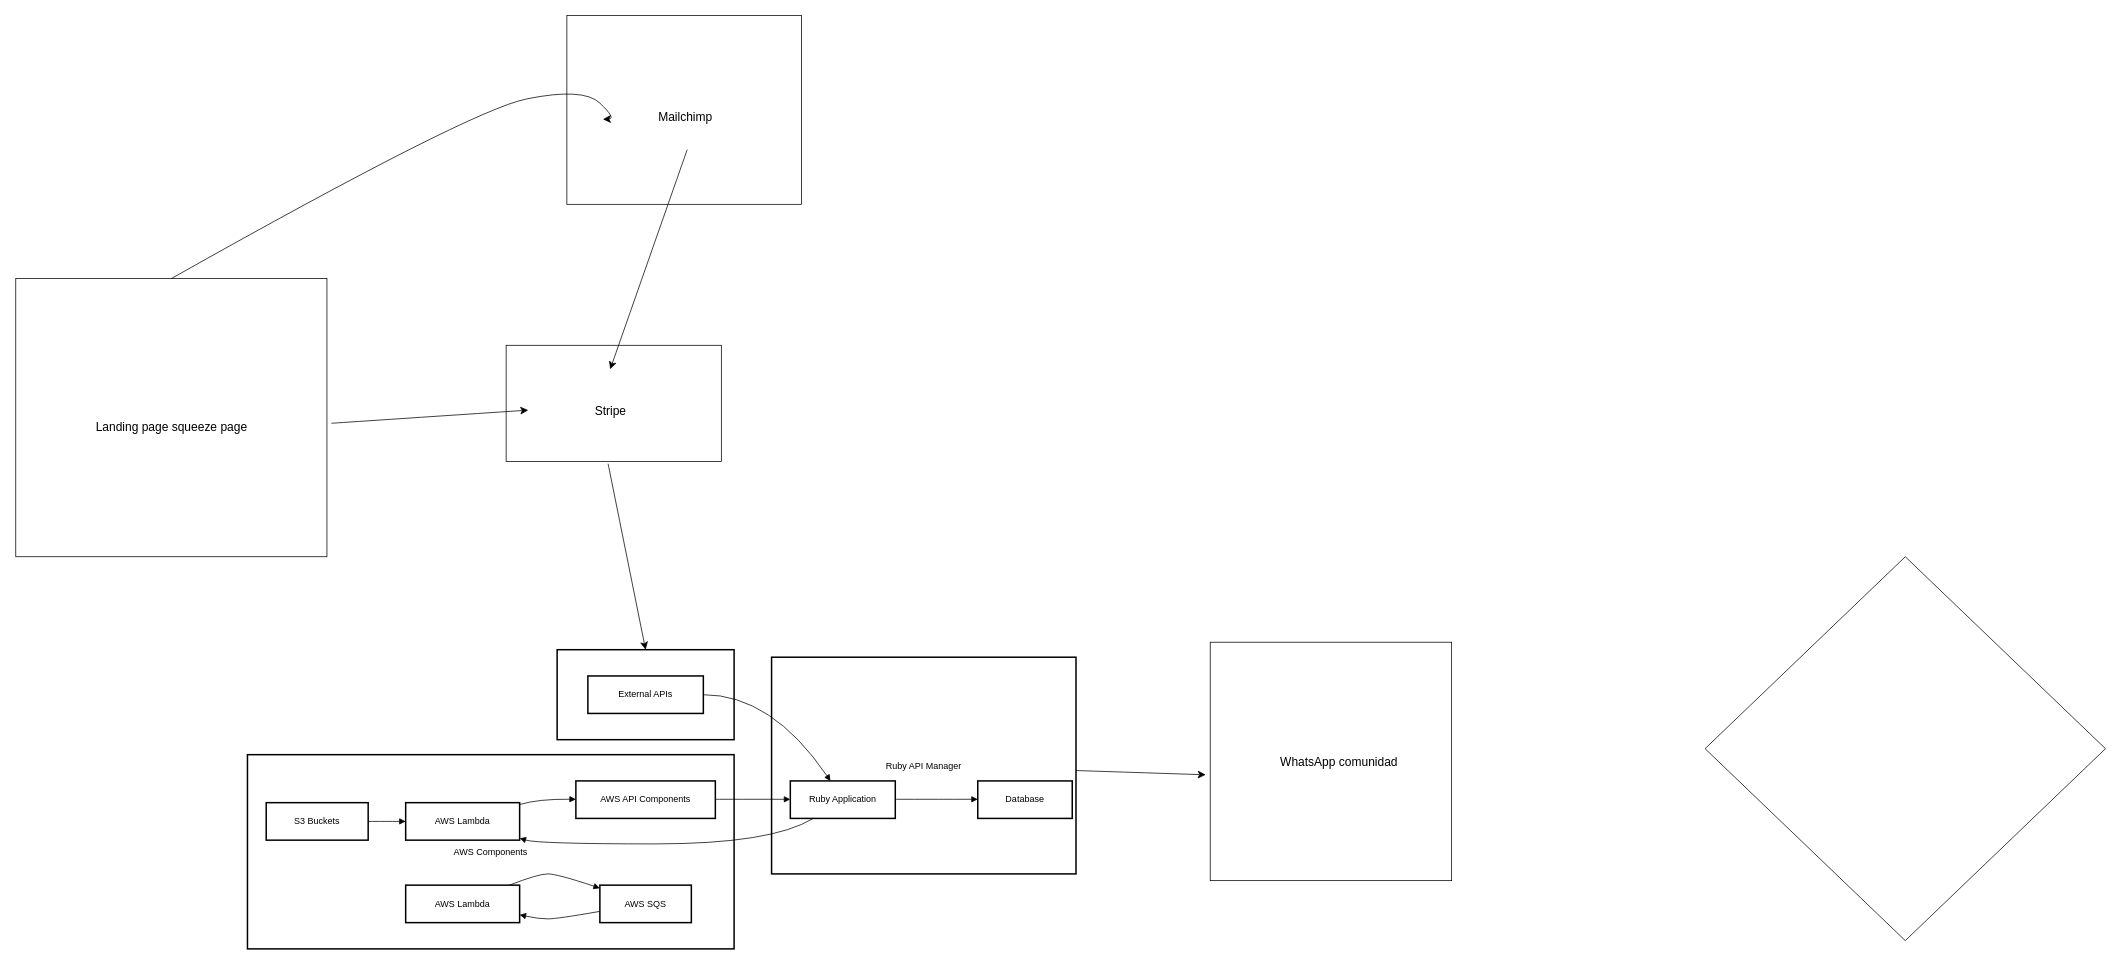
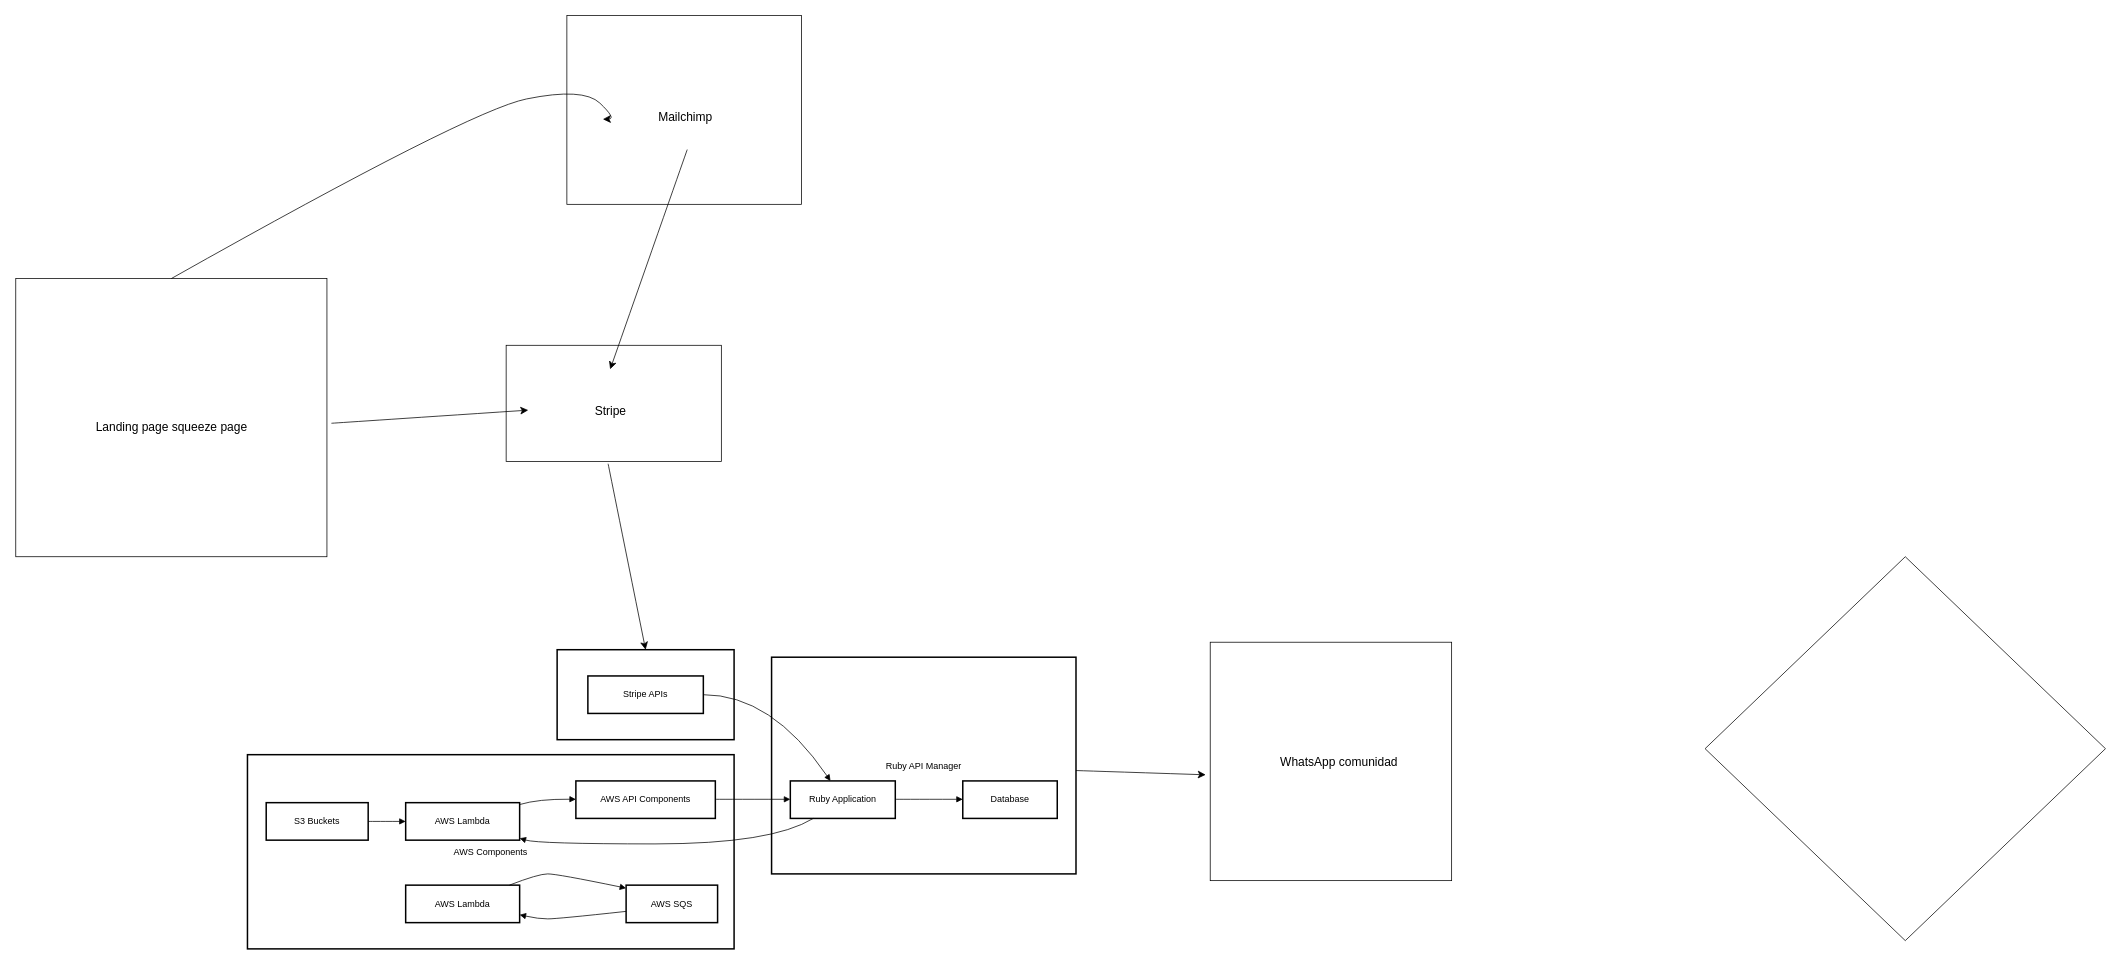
- <mxCell id="12" value="External APIs" style="whiteSpace=wrap;strokeWidth=2;" parent="1" vertex="1"><mxGeometry x="783" y="901" width="154" height="50" as="geometry" /></mxCell>
+ <mxCell id="12" value="Stripe APIs" style="whiteSpace=wrap;strokeWidth=2;" parent="1" vertex="1"><mxGeometry x="783" y="901" width="154" height="50" as="geometry" /></mxCell>
- <mxCell id="11" value="Database" style="whiteSpace=wrap;strokeWidth=2;" parent="1" vertex="1"><mxGeometry x="1303" y="1041" width="126" height="50" as="geometry" /></mxCell>
+ <mxCell id="11" value="Database" style="whiteSpace=wrap;strokeWidth=2;" parent="1" vertex="1"><mxGeometry x="1283" y="1041" width="126" height="50" as="geometry" /></mxCell>
- <mxCell id="9" value="AWS SQS" style="whiteSpace=wrap;strokeWidth=2;" parent="1" vertex="1"><mxGeometry x="799" y="1180" width="122" height="50" as="geometry" /></mxCell>
+ <mxCell id="9" value="AWS SQS" style="whiteSpace=wrap;strokeWidth=2;" parent="1" vertex="1"><mxGeometry x="834" y="1180" width="122" height="50" as="geometry" /></mxCell>
